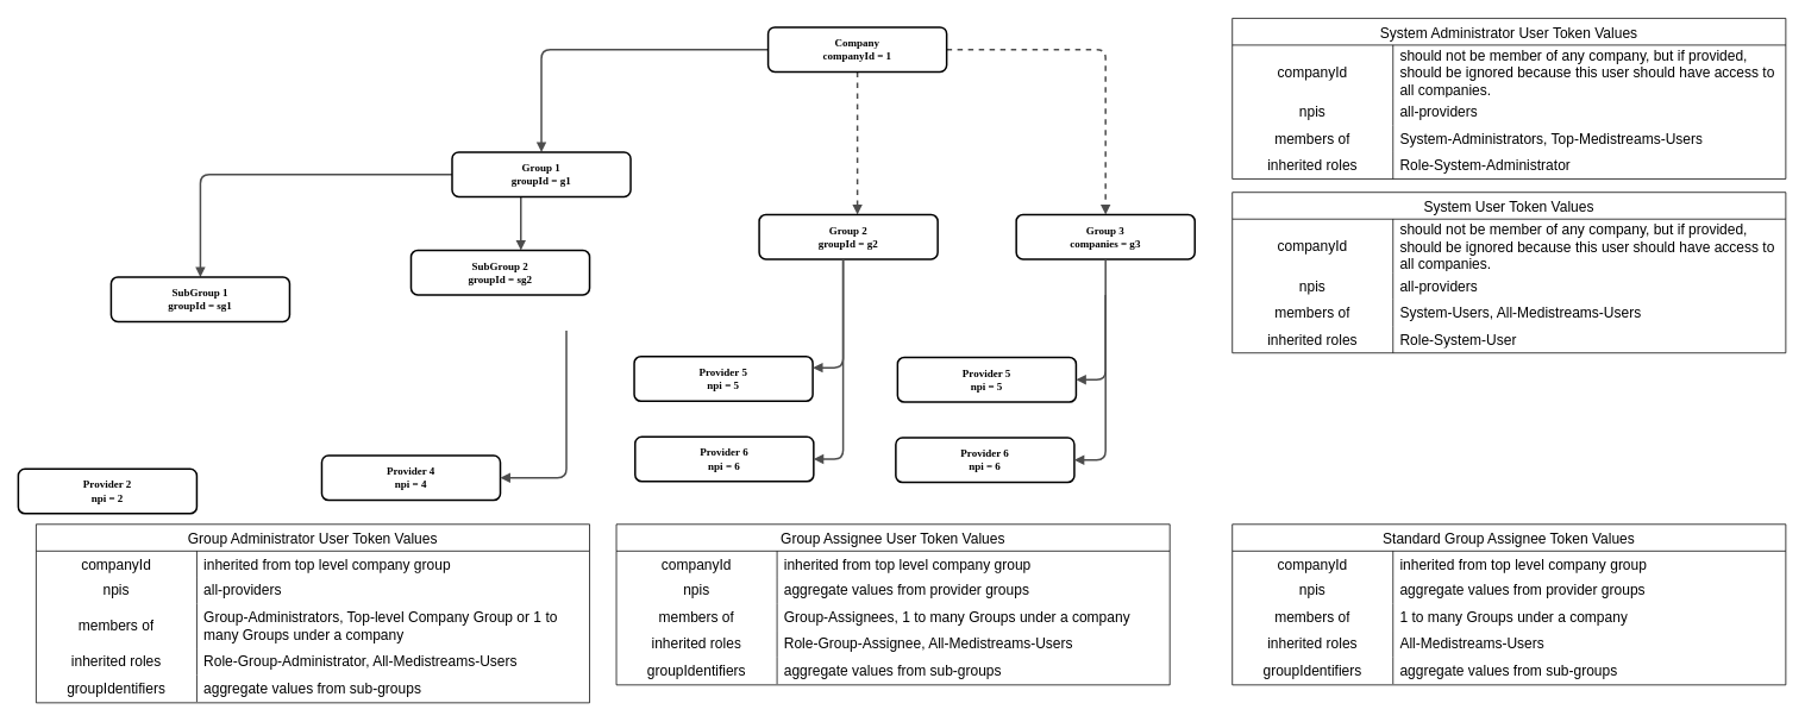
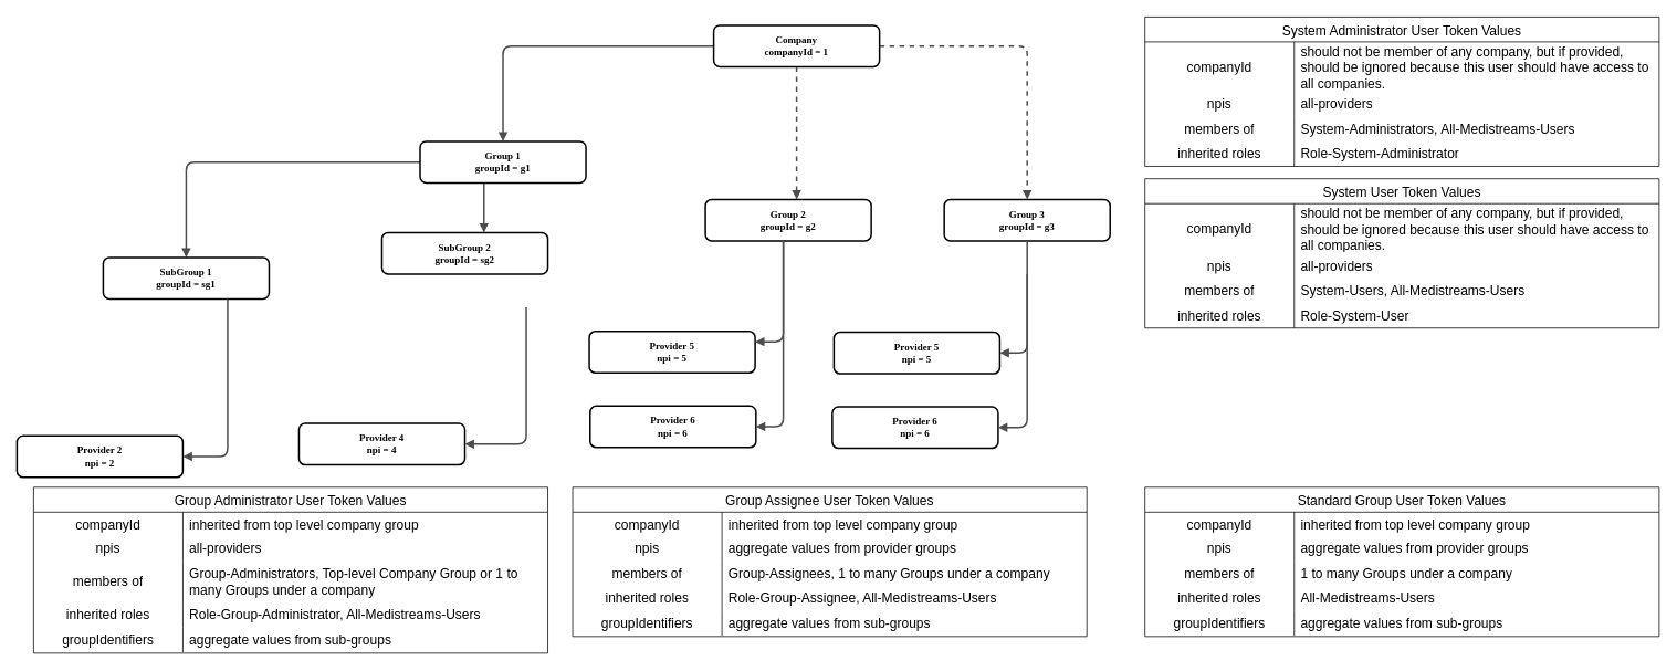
- <mxCell id="34" value="System-Administrators, Top-Medistreams-Users" style="shape=partialRectangle;html=1;whiteSpace=wrap;connectable=0;fillColor=none;top=0;left=0;bottom=0;right=0;align=left;spacingLeft=6;overflow=hidden;strokeColor=inherit;fontSize=16;" vertex="1" parent="32"><mxGeometry x="180" width="440" height="30" as="geometry"><mxRectangle width="440" height="30" as="alternateBounds" /></mxGeometry></mxCell>
+ <mxCell id="34" value="System-Administrators, All-Medistreams-Users" style="shape=partialRectangle;html=1;whiteSpace=wrap;connectable=0;fillColor=none;top=0;left=0;bottom=0;right=0;align=left;spacingLeft=6;overflow=hidden;strokeColor=inherit;fontSize=16;" vertex="1" parent="32"><mxGeometry x="180" width="440" height="30" as="geometry"><mxRectangle width="440" height="30" as="alternateBounds" /></mxGeometry></mxCell>
- <mxCell id="11" value="Group 3&lt;br&gt;companies = g3" style="whiteSpace=wrap;html=1;rounded=1;shadow=0;comic=0;strokeWidth=2;fontFamily=Verdana;align=center;fontSize=12;fontStyle=1" parent="1" vertex="1"><mxGeometry x="1138" y="240" width="200" height="50" as="geometry" /></mxCell>
+ <mxCell id="11" value="Group 3&lt;br&gt;groupId = g3" style="whiteSpace=wrap;html=1;rounded=1;shadow=0;comic=0;strokeWidth=2;fontFamily=Verdana;align=center;fontSize=12;fontStyle=1" parent="1" vertex="1"><mxGeometry x="1138" y="240" width="200" height="50" as="geometry" /></mxCell>
+ <mxCell id="13" value="" style="edgeStyle=elbowEdgeStyle;rounded=1;html=1;labelBackgroundColor=none;endArrow=block;endFill=1;strokeColor=#4D4D4D;strokeWidth=2;fontFamily=Verdana;fontSize=10;exitX=0.75;exitY=1;exitDx=0;exitDy=0;" edge="1" parent="1" source="7" target="12"><mxGeometry relative="1" as="geometry"><mxPoint x="310" y="470" as="sourcePoint" /><mxPoint x="226" y="438" as="targetPoint" /><Array as="points"><mxPoint x="274" y="440" /><mxPoint x="230" y="440" /></Array></mxGeometry></mxCell>
- <mxCell id="70" value="Standard Group Assignee Token Values" style="shape=table;startSize=30;container=1;collapsible=0;childLayout=tableLayout;fixedRows=1;rowLines=0;fontStyle=0;strokeColor=default;fontSize=16;" vertex="1" parent="1"><mxGeometry x="1380" y="587" width="620" height="180" as="geometry" /></mxCell>
+ <mxCell id="70" value="Standard Group User Token Values" style="shape=table;startSize=30;container=1;collapsible=0;childLayout=tableLayout;fixedRows=1;rowLines=0;fontStyle=0;strokeColor=default;fontSize=16;" vertex="1" parent="1"><mxGeometry x="1380" y="587" width="620" height="180" as="geometry" /></mxCell>
